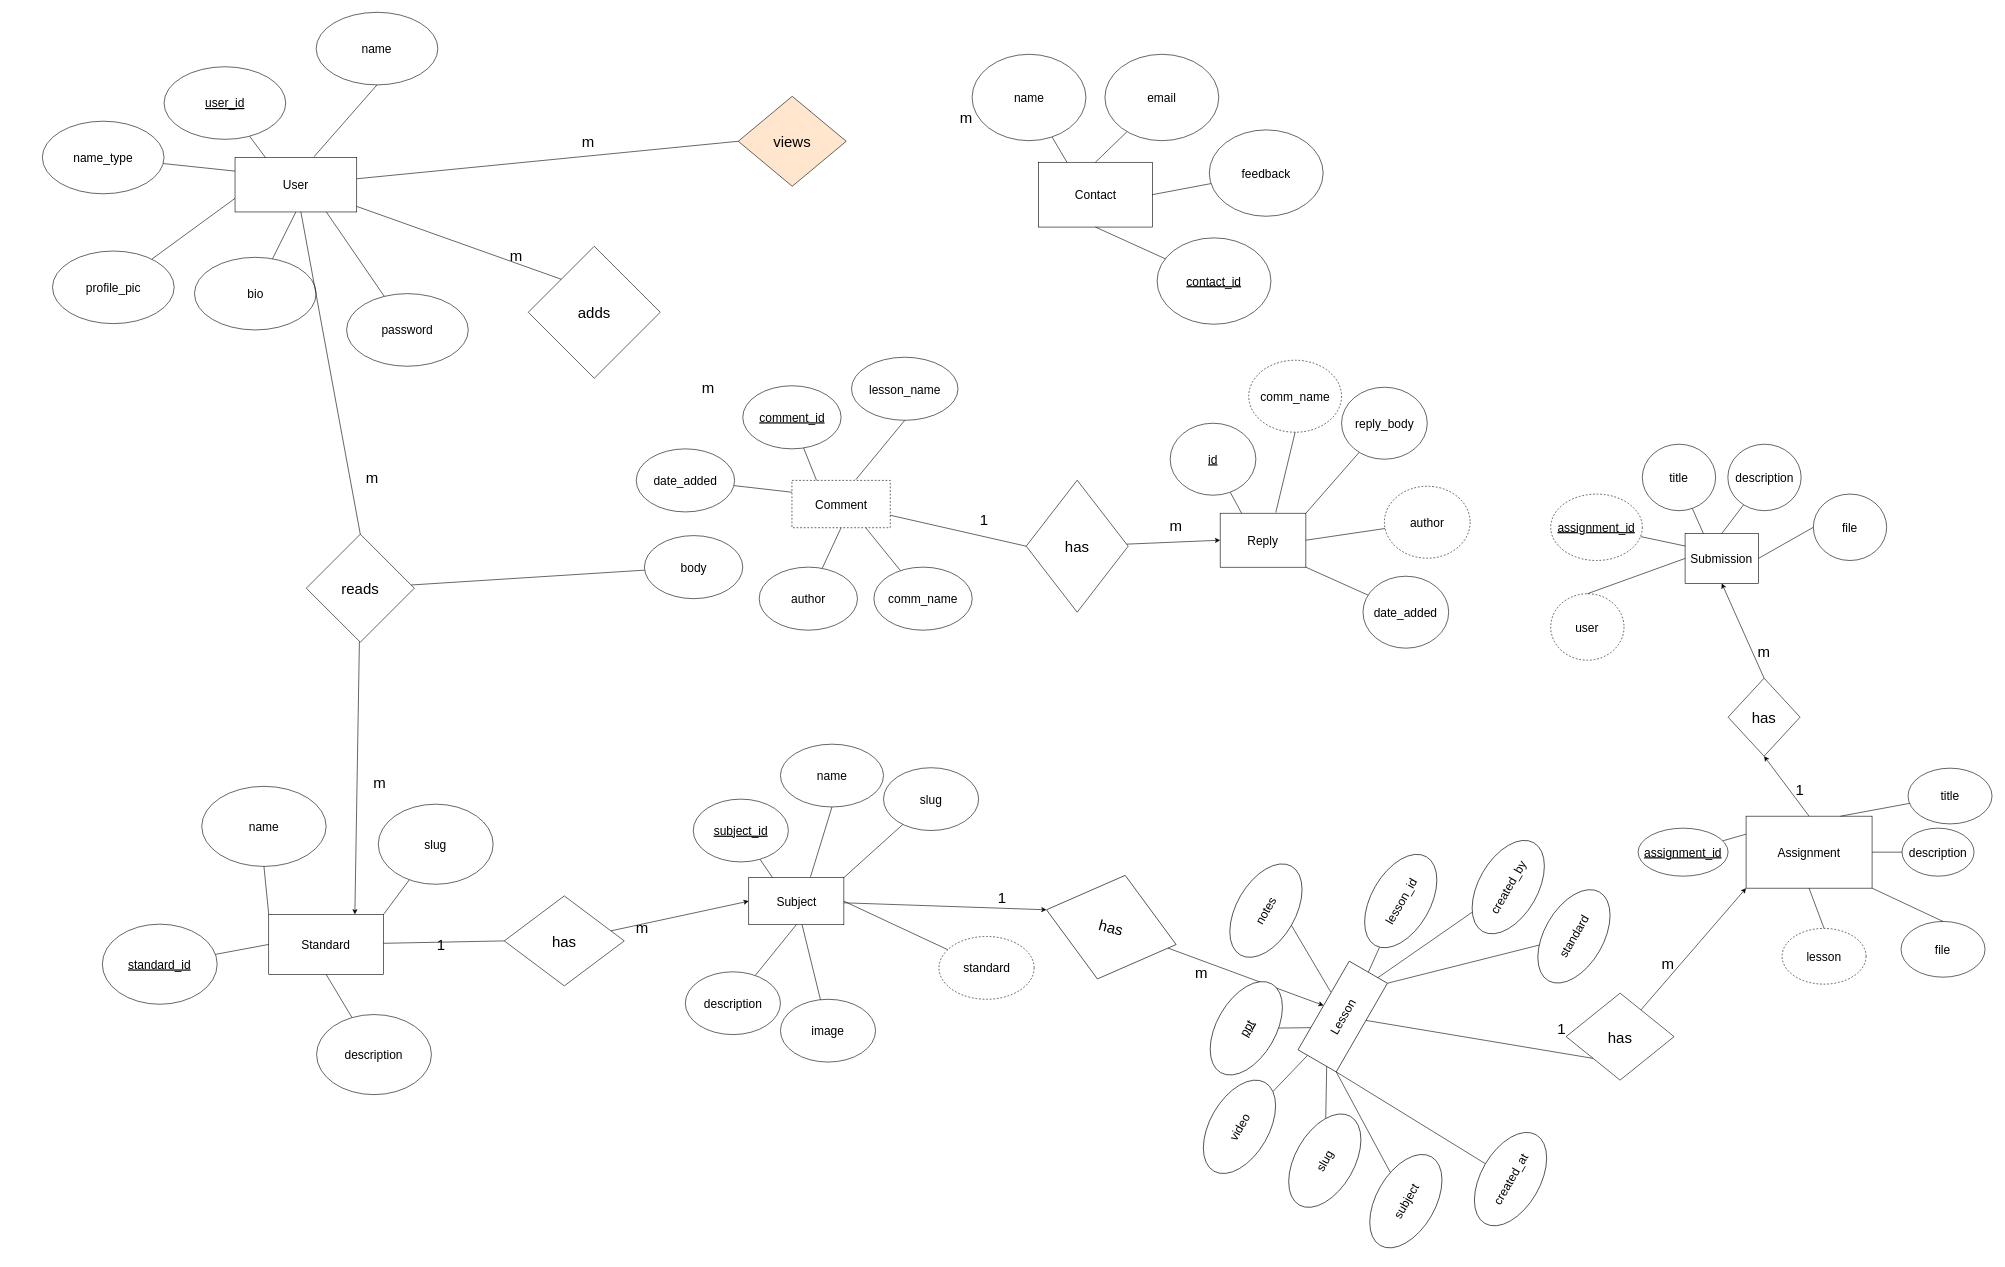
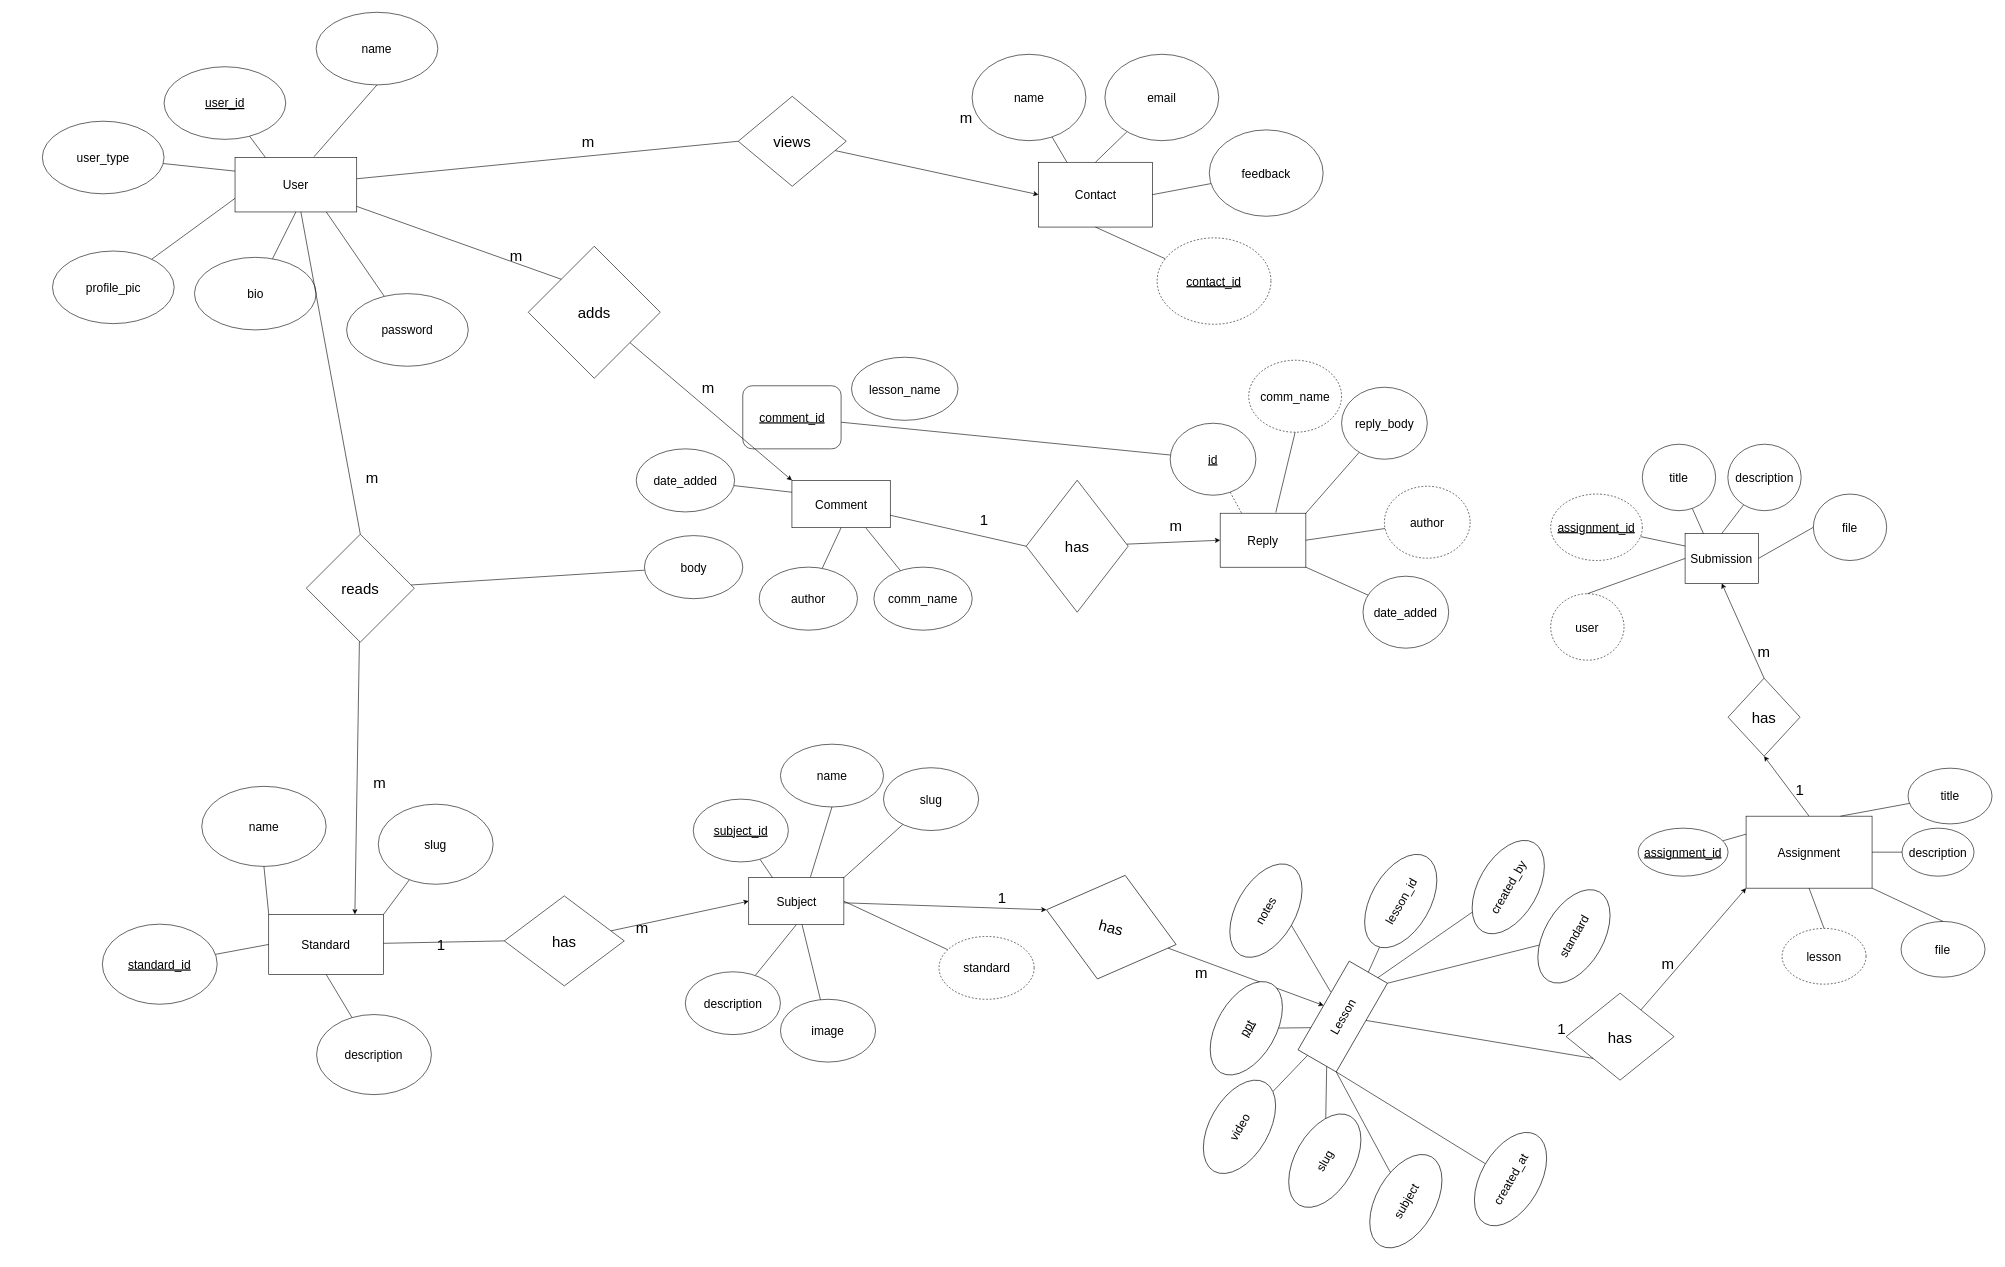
- <mxCell id="87" value="views" style="rhombus;whiteSpace=wrap;html=1;fontSize=25;fillColor=#ffe6cc;" parent="1" vertex="1"><mxGeometry x="1230" y="160" width="180" height="150" as="geometry" /></mxCell>
+ <mxCell id="87" value="views" style="rhombus;whiteSpace=wrap;html=1;fontSize=25;" parent="1" vertex="1"><mxGeometry x="1230" y="160" width="180" height="150" as="geometry" /></mxCell>
- <mxCell id="7" value="name_type" style="ellipse;whiteSpace=wrap;html=1;fontSize=20;" parent="2" vertex="1"><mxGeometry y="181.538" width="202.857" height="121.026" as="geometry" /></mxCell>
+ <mxCell id="7" value="user_type" style="ellipse;whiteSpace=wrap;html=1;fontSize=20;" parent="2" vertex="1"><mxGeometry y="181.538" width="202.857" height="121.026" as="geometry" /></mxCell>
+ <mxCell id="86" style="edgeStyle=none;rounded=0;html=1;entryX=0;entryY=0.5;entryDx=0;entryDy=0;fontSize=25;startArrow=none;" parent="1" source="87" target="119" edge="1"><mxGeometry relative="1" as="geometry" /></mxCell>
- <mxCell id="126" value="&lt;u&gt;contact_id&lt;/u&gt;" style="ellipse;whiteSpace=wrap;html=1;fontSize=20;" parent="117" vertex="1"><mxGeometry x="498.214" y="306" width="189.796" height="144" as="geometry" /></mxCell>
+ <mxCell id="126" value="&lt;u&gt;contact_id&lt;/u&gt;" style="ellipse;whiteSpace=wrap;html=1;fontSize=20;dashed=1;" parent="117" vertex="1"><mxGeometry x="498.214" y="306" width="189.796" height="144" as="geometry" /></mxCell>
+ <mxCell id="43" style="edgeStyle=none;rounded=0;html=1;entryX=0;entryY=0;entryDx=0;entryDy=0;fontSize=25;startArrow=none;" parent="1" source="44" target="17" edge="1"><mxGeometry relative="1" as="geometry" /></mxCell>
- <mxCell id="19" value="&lt;u&gt;comment_id&lt;/u&gt;" style="ellipse;whiteSpace=wrap;html=1;fontSize=20;" parent="16" vertex="1"><mxGeometry x="177.561" y="52.571" width="163.902" height="105.143" as="geometry" /></mxCell>
+ <mxCell id="19" value="&lt;u&gt;comment_id&lt;/u&gt;" style="whiteSpace=wrap;html=1;fontSize=20;rounded=1;" parent="16" vertex="1"><mxGeometry x="177.561" y="52.571" width="163.902" height="105.143" as="geometry" /></mxCell>
- <mxCell id="29" value="" style="endArrow=none;html=1;fontSize=20;exitX=0.649;exitY=-0.014;exitDx=0;exitDy=0;entryX=0.5;entryY=1;entryDx=0;entryDy=0;exitPerimeter=0;" parent="16" source="17" target="26" edge="1"><mxGeometry width="50" height="50" relative="1" as="geometry"><mxPoint x="355.122" y="157.714" as="sourcePoint" /><mxPoint x="423.415" y="92" as="targetPoint" /></mxGeometry></mxCell>
- <mxCell id="18" style="edgeStyle=none;html=1;entryX=0.25;entryY=0;entryDx=0;entryDy=0;fontSize=20;endArrow=0;endFill=1;" parent="16" source="19" target="17" edge="1"><mxGeometry relative="1" as="geometry" /></mxCell>
+ <mxCell id="18" style="edgeStyle=none;html=1;fontSize=20;endArrow=0;endFill=1;" parent="16" source="19" target="34" edge="1"><mxGeometry relative="1" as="geometry" /></mxCell>
- <mxCell id="33" style="edgeStyle=none;html=1;entryX=0.25;entryY=0;entryDx=0;entryDy=0;fontSize=20;endArrow=0;endFill=1;" parent="31" source="34" target="32" edge="1"><mxGeometry relative="1" as="geometry" /></mxCell>
+ <mxCell id="33" style="edgeStyle=none;html=1;entryX=0.25;entryY=0;entryDx=0;entryDy=0;fontSize=20;endArrow=0;endFill=1;dashed=1;" parent="31" source="34" target="32" edge="1"><mxGeometry relative="1" as="geometry" /></mxCell>
- <mxCell id="17" value="&lt;font style=&quot;font-size: 20px&quot;&gt;Comment&lt;/font&gt;" style="rounded=0;whiteSpace=wrap;html=1;fontSize=13;dashed=1;" parent="16" vertex="1"><mxGeometry x="259.512" y="210.286" width="163.902" height="78.857" as="geometry" /></mxCell>
+ <mxCell id="17" value="&lt;font style=&quot;font-size: 20px&quot;&gt;Comment&lt;/font&gt;" style="rounded=0;whiteSpace=wrap;html=1;fontSize=13;" parent="16" vertex="1"><mxGeometry x="259.512" y="210.286" width="163.902" height="78.857" as="geometry" /></mxCell>
